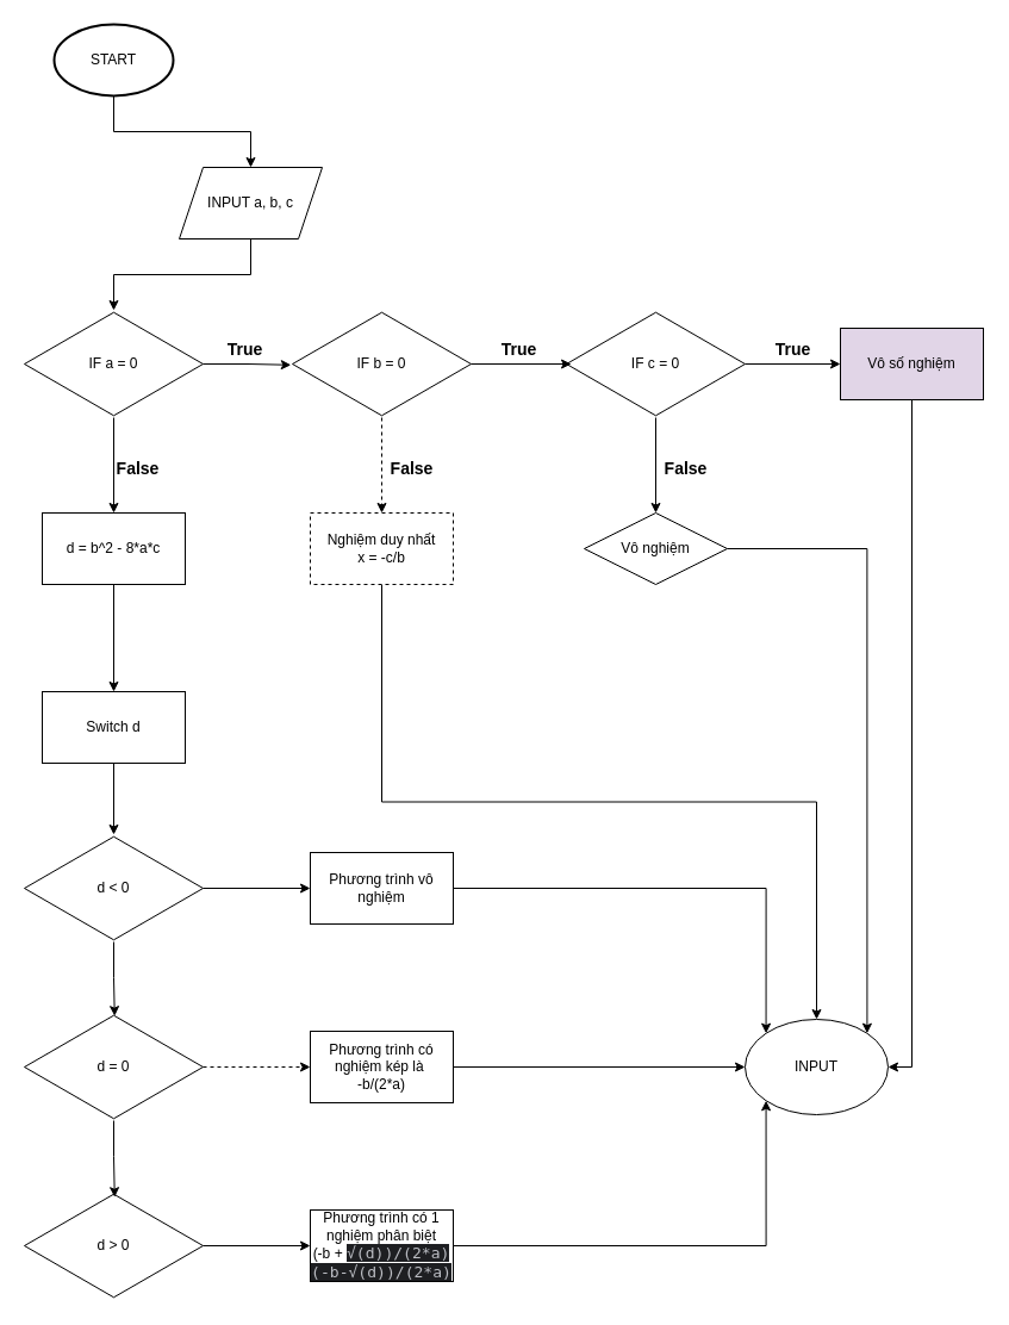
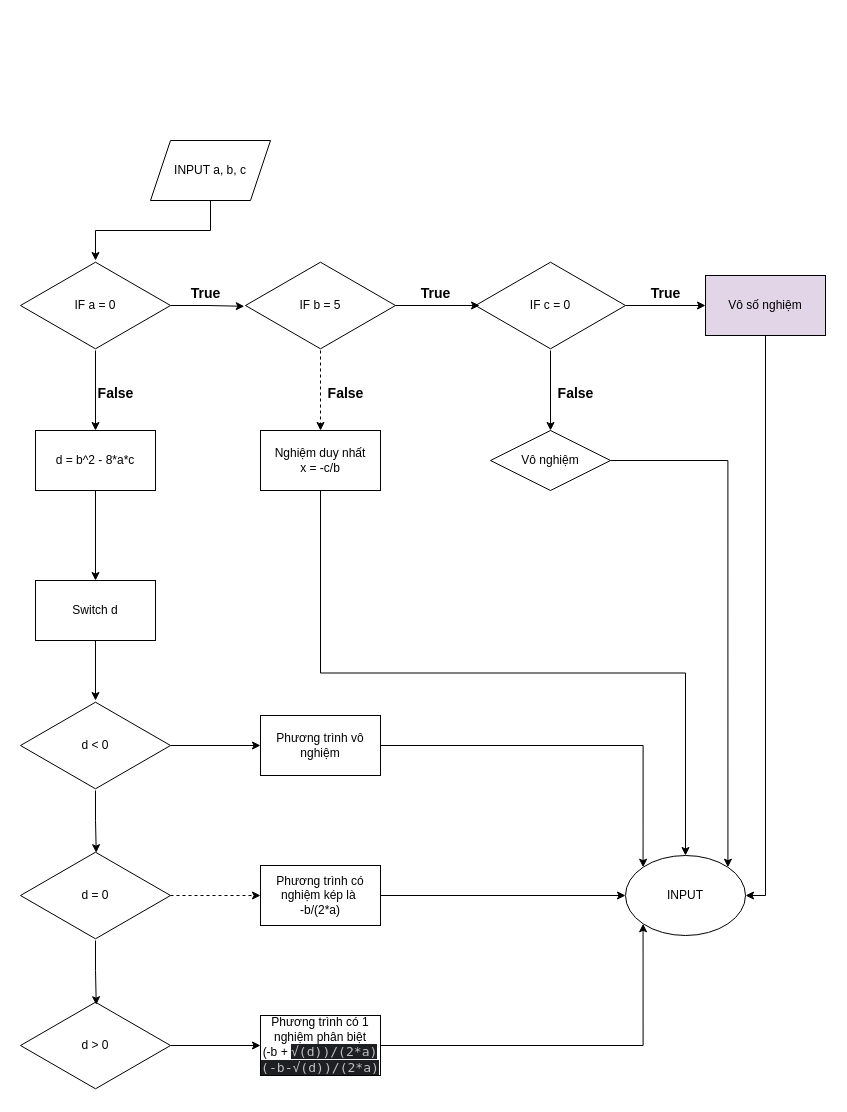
- <mxCell id="3" value="START" style="strokeWidth=2;html=1;shape=mxgraph.flowchart.start_1;whiteSpace=wrap;" vertex="1" parent="1"><mxGeometry x="45" y="20" width="100" height="60" as="geometry" /></mxCell>
- <mxCell id="2" style="edgeStyle=orthogonalEdgeStyle;rounded=0;orthogonalLoop=1;jettySize=auto;html=1;exitX=0.5;exitY=1;exitDx=0;exitDy=0;exitPerimeter=0;entryX=0.5;entryY=0;entryDx=0;entryDy=0;" edge="1" parent="1" source="3" target="5"><mxGeometry relative="1" as="geometry" /></mxCell>
- <mxCell id="9" value="IF b = 0" style="html=1;whiteSpace=wrap;aspect=fixed;shape=isoRectangle;" vertex="1" parent="1"><mxGeometry x="245" y="260" width="150" height="90" as="geometry" /></mxCell>
+ <mxCell id="9" value="IF b = 5" style="html=1;whiteSpace=wrap;aspect=fixed;shape=isoRectangle;" vertex="1" parent="1"><mxGeometry x="245" y="260" width="150" height="90" as="geometry" /></mxCell>
- <mxCell id="24" value="Nghiệm duy nhất&lt;div&gt;x = -c/b&lt;/div&gt;" style="rounded=0;whiteSpace=wrap;html=1;dashed=1;" vertex="1" parent="1"><mxGeometry x="260" y="430" width="120" height="60" as="geometry" /></mxCell>
+ <mxCell id="24" value="Nghiệm duy nhất&lt;div&gt;x = -c/b&lt;/div&gt;" style="rounded=0;whiteSpace=wrap;html=1;" vertex="1" parent="1"><mxGeometry x="260" y="430" width="120" height="60" as="geometry" /></mxCell>
